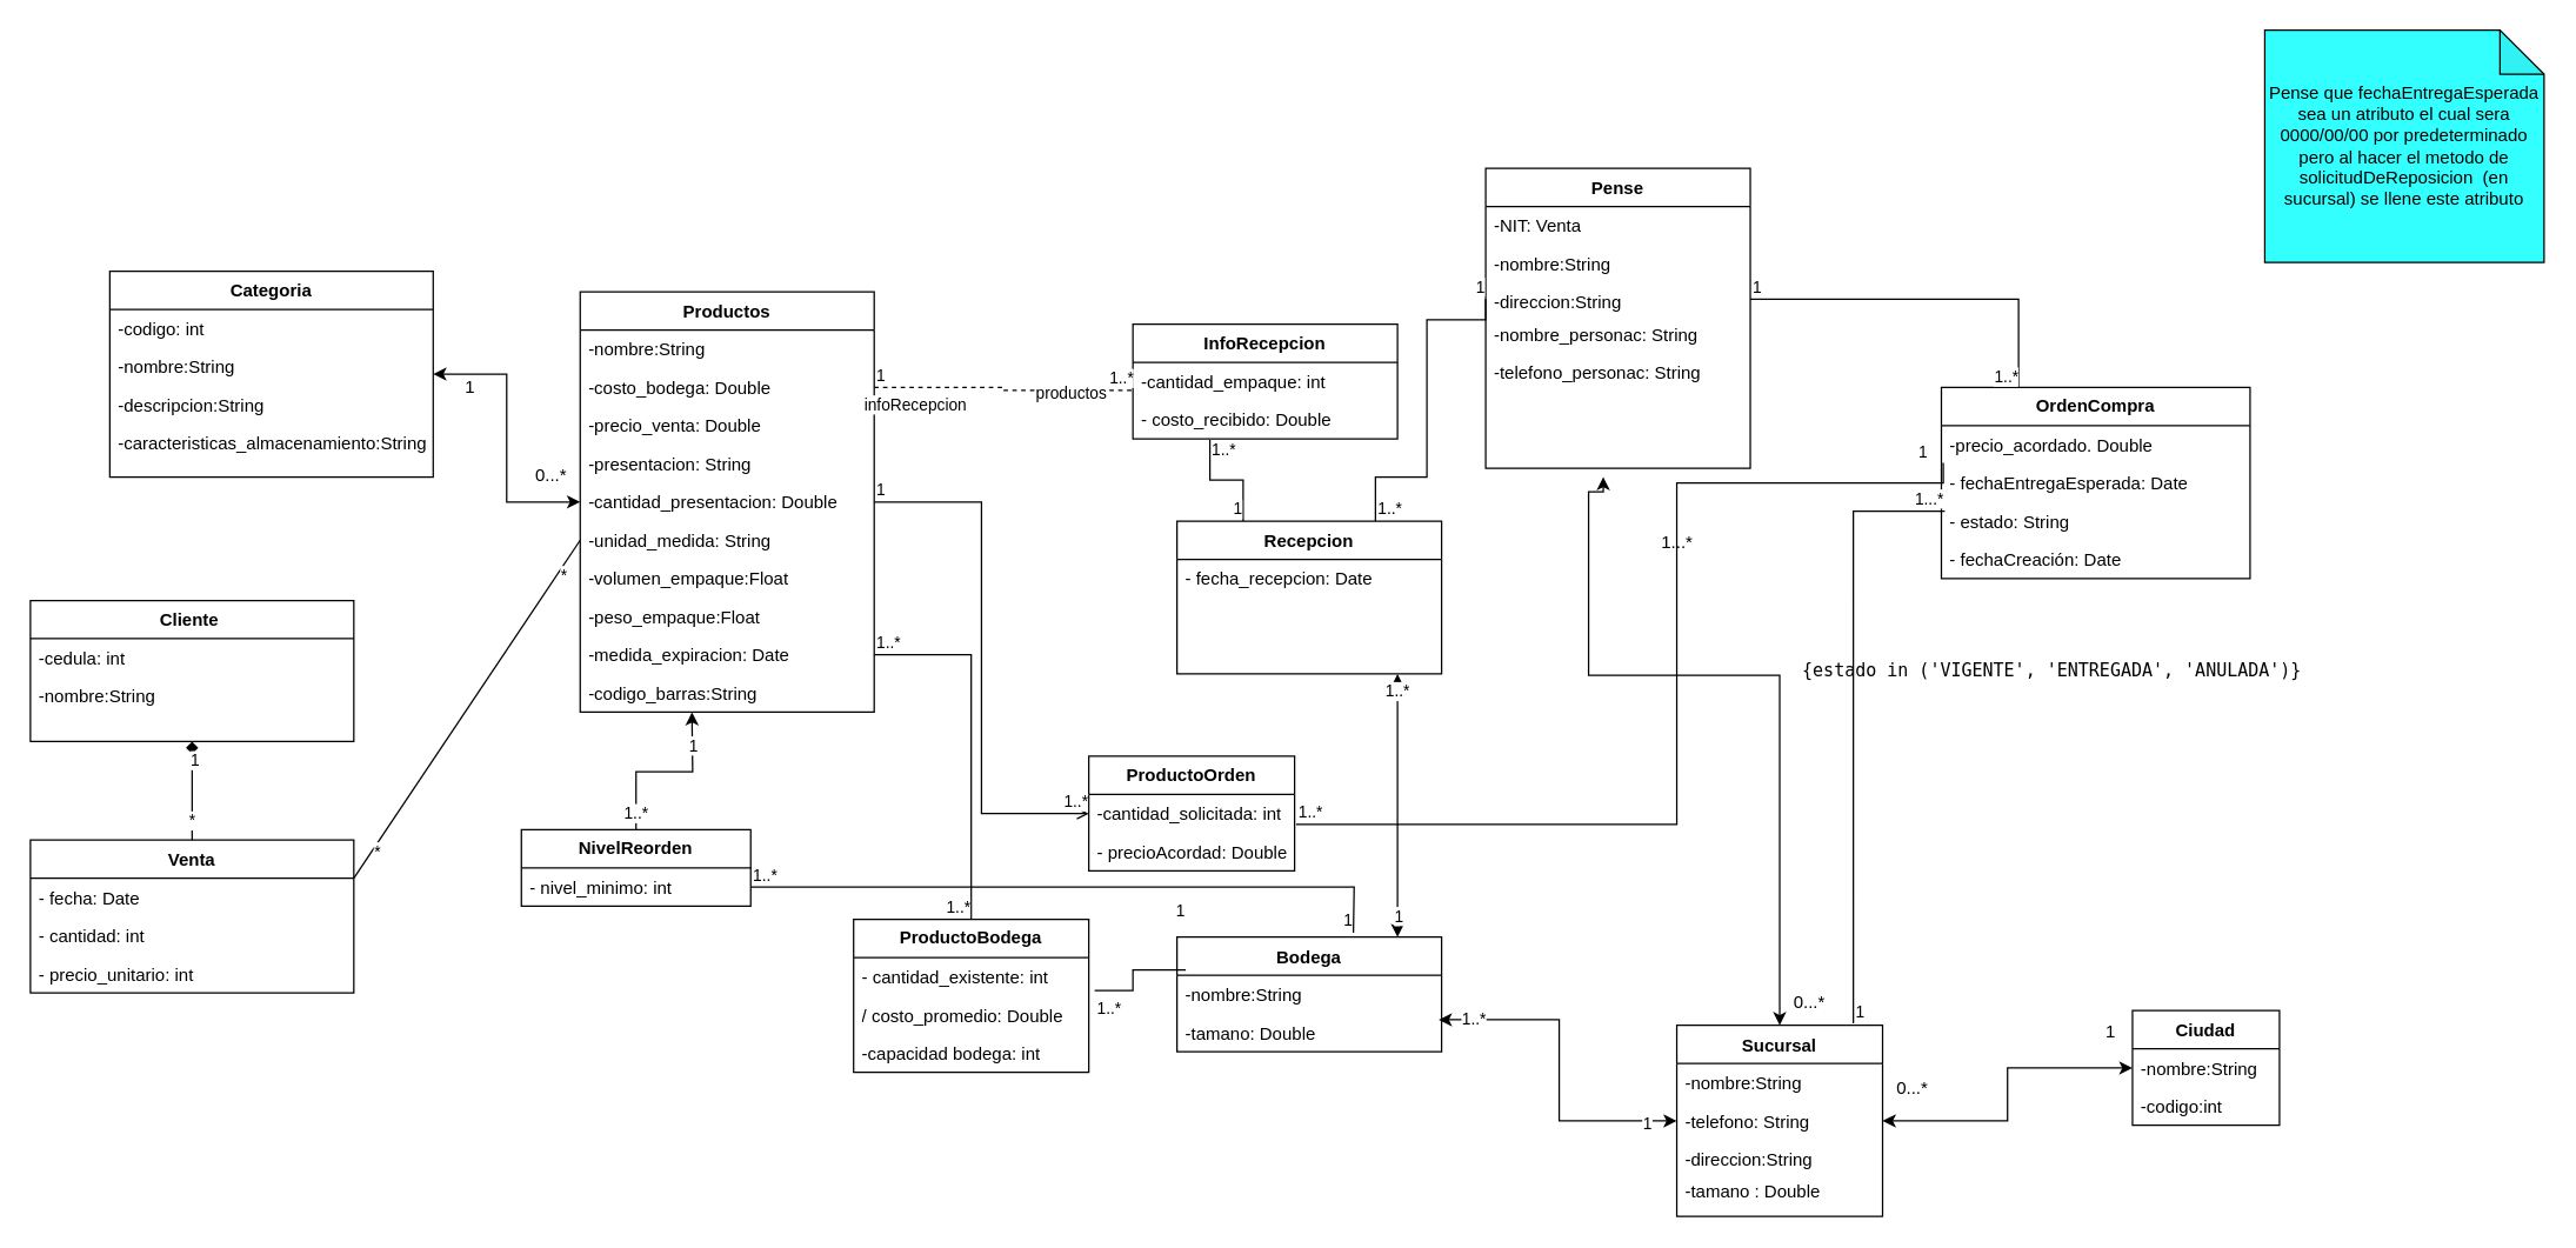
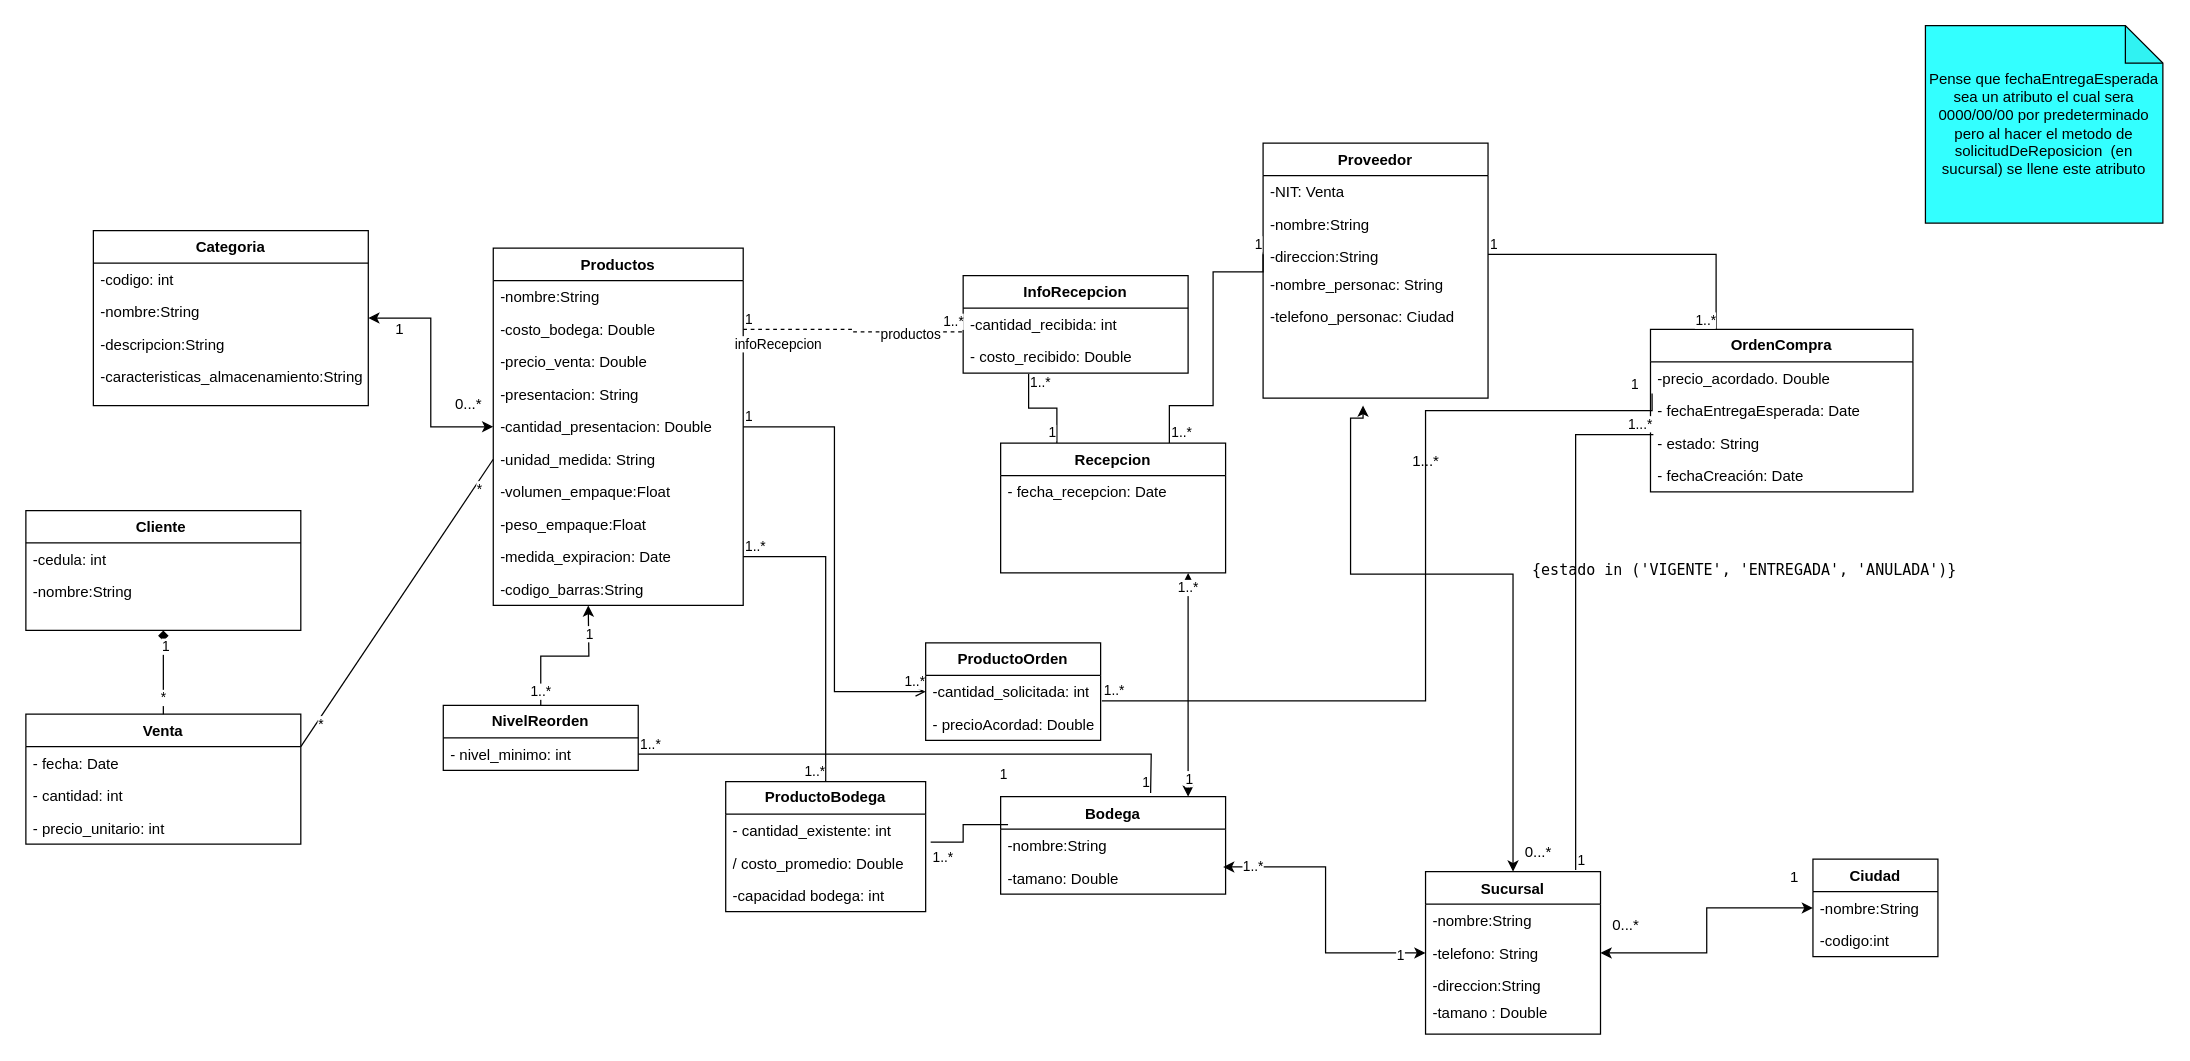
- <mxCell id="38" value="Pense" style="swimlane;fontStyle=1;align=center;verticalAlign=top;childLayout=stackLayout;horizontal=1;startSize=26;horizontalStack=0;resizeParent=1;resizeLast=0;collapsible=1;marginBottom=0;rounded=0;shadow=0;strokeWidth=1;fontColor=#000000;" parent="1" vertex="1"><mxGeometry x="1010" y="114" width="180" height="204" as="geometry"><mxRectangle x="550" y="140" width="160" height="26" as="alternateBounds" /></mxGeometry></mxCell>
+ <mxCell id="38" value="Proveedor" style="swimlane;fontStyle=1;align=center;verticalAlign=top;childLayout=stackLayout;horizontal=1;startSize=26;horizontalStack=0;resizeParent=1;resizeLast=0;collapsible=1;marginBottom=0;rounded=0;shadow=0;strokeWidth=1;fontColor=#000000;" parent="1" vertex="1"><mxGeometry x="1010" y="114" width="180" height="204" as="geometry"><mxRectangle x="550" y="140" width="160" height="26" as="alternateBounds" /></mxGeometry></mxCell>
- <mxCell id="43" value="-telefono_personac: String" style="text;align=left;verticalAlign=top;spacingLeft=4;spacingRight=4;overflow=hidden;rotatable=0;points=[[0,0.5],[1,0.5]];portConstraint=eastwest;rounded=0;shadow=0;html=0;fontColor=#000000;" parent="38" vertex="1"><mxGeometry y="126" width="180" height="26" as="geometry" /></mxCell>
+ <mxCell id="43" value="-telefono_personac: Ciudad" style="text;align=left;verticalAlign=top;spacingLeft=4;spacingRight=4;overflow=hidden;rotatable=0;points=[[0,0.5],[1,0.5]];portConstraint=eastwest;rounded=0;shadow=0;html=0;fontColor=#000000;" parent="38" vertex="1"><mxGeometry y="126" width="180" height="26" as="geometry" /></mxCell>
- <mxCell id="84" value="-cantidad_empaque: int" style="text;align=left;verticalAlign=top;spacingLeft=4;spacingRight=4;overflow=hidden;rotatable=0;points=[[0,0.5],[1,0.5]];portConstraint=eastwest;rounded=0;shadow=0;html=0;fontColor=#000000;" parent="83" vertex="1"><mxGeometry y="26" width="180" height="26" as="geometry" /></mxCell>
+ <mxCell id="84" value="-cantidad_recibida: int" style="text;align=left;verticalAlign=top;spacingLeft=4;spacingRight=4;overflow=hidden;rotatable=0;points=[[0,0.5],[1,0.5]];portConstraint=eastwest;rounded=0;shadow=0;html=0;fontColor=#000000;" parent="83" vertex="1"><mxGeometry y="26" width="180" height="26" as="geometry" /></mxCell>
